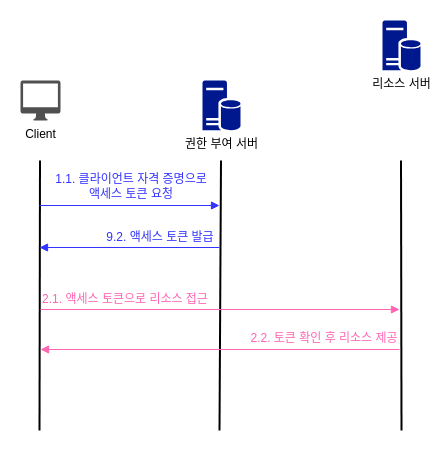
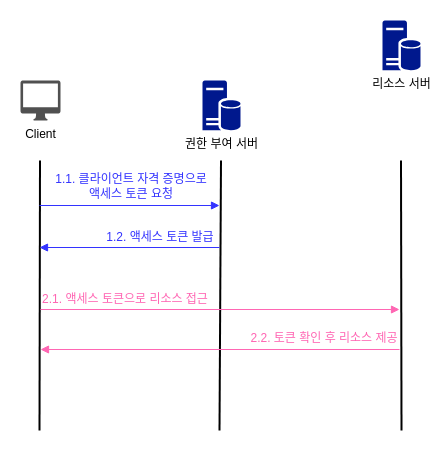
- <mxCell id="15" value="9.2. 액세스 토큰 발급" style="text;html=1;align=center;verticalAlign=middle;whiteSpace=wrap;rounded=0;fontColor=#3333FF;" vertex="1" parent="1"><mxGeometry x="70" y="227" width="180" height="20" as="geometry" /></mxCell>
+ <mxCell id="15" value="1.2. 액세스 토큰 발급" style="text;html=1;align=center;verticalAlign=middle;whiteSpace=wrap;rounded=0;fontColor=#3333FF;" vertex="1" parent="1"><mxGeometry x="70" y="227" width="180" height="20" as="geometry" /></mxCell>
